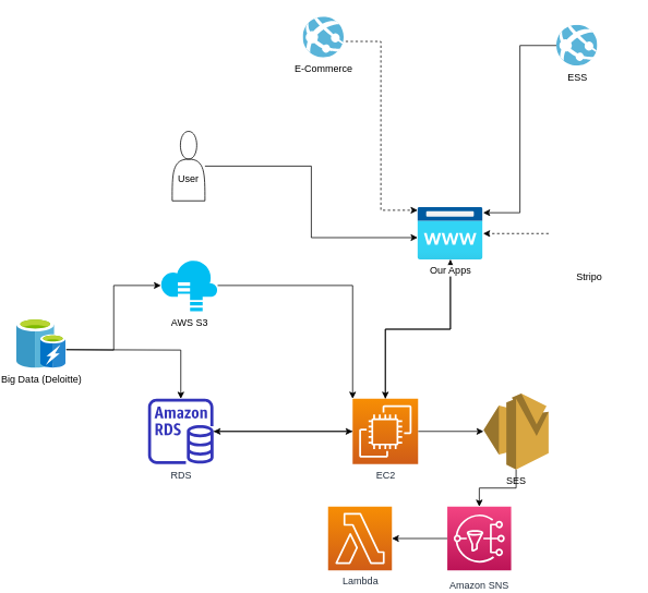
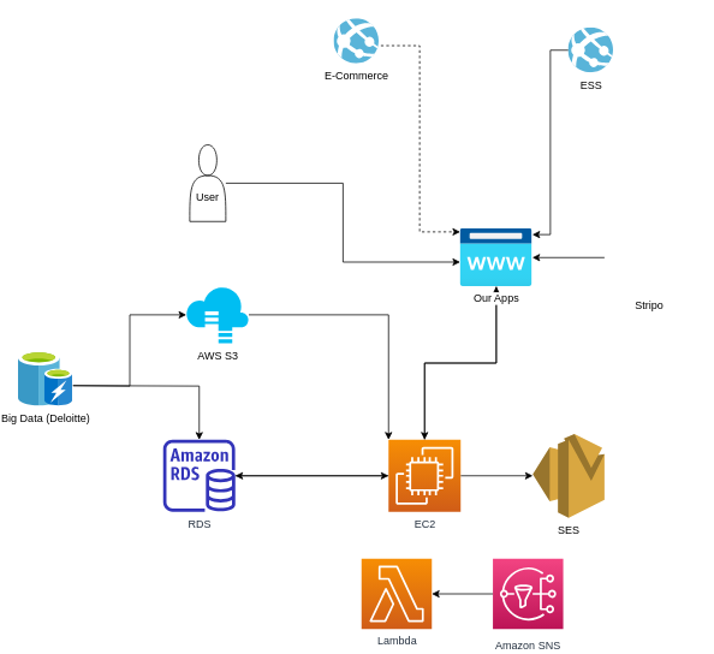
- <mxCell id="22" value="ESS" style="sketch=0;aspect=fixed;html=1;points=[];align=center;image;fontSize=12;image=img/lib/mscae/App_Services.svg;" parent="1" vertex="1"><mxGeometry x="680" y="30" width="50" height="50" as="geometry" /></mxCell>
+ <mxCell id="22" value="ESS" style="sketch=0;aspect=fixed;html=1;points=[];align=center;image;fontSize=12;image=img/lib/mscae/App_Services.svg;" parent="1" vertex="1"><mxGeometry x="630" y="30" width="50" height="50" as="geometry" /></mxCell>
- <mxCell id="11" style="edgeStyle=orthogonalEdgeStyle;rounded=0;orthogonalLoop=1;jettySize=auto;html=1;dashed=1;" parent="1" source="12" target="14" edge="1"><mxGeometry relative="1" as="geometry" /></mxCell>
+ <mxCell id="11" style="edgeStyle=orthogonalEdgeStyle;rounded=0;orthogonalLoop=1;jettySize=auto;html=1;" parent="1" source="12" target="14" edge="1"><mxGeometry relative="1" as="geometry" /></mxCell>
- <mxCell id="27" value="AWS S3" style="aspect=fixed;verticalLabelPosition=bottom;html=1;verticalAlign=top;align=center;strokeColor=none;fillColor=#00BEF2;shape=mxgraph.azure.storsimple;" parent="1" vertex="1"><mxGeometry x="195.5" y="317" width="70" height="63" as="geometry" /></mxCell>
+ <mxCell id="27" value="AWS S3" style="aspect=fixed;verticalLabelPosition=bottom;html=1;verticalAlign=top;align=center;strokeColor=none;fillColor=#00BEF2;shape=mxgraph.azure.storsimple;" parent="1" vertex="1"><mxGeometry x="205.5" y="317" width="70" height="63" as="geometry" /></mxCell>
- <mxCell id="15" style="edgeStyle=orthogonalEdgeStyle;rounded=0;orthogonalLoop=1;jettySize=auto;html=1;" parent="1" source="16" target="3" edge="1"><mxGeometry relative="1" as="geometry" /></mxCell>
